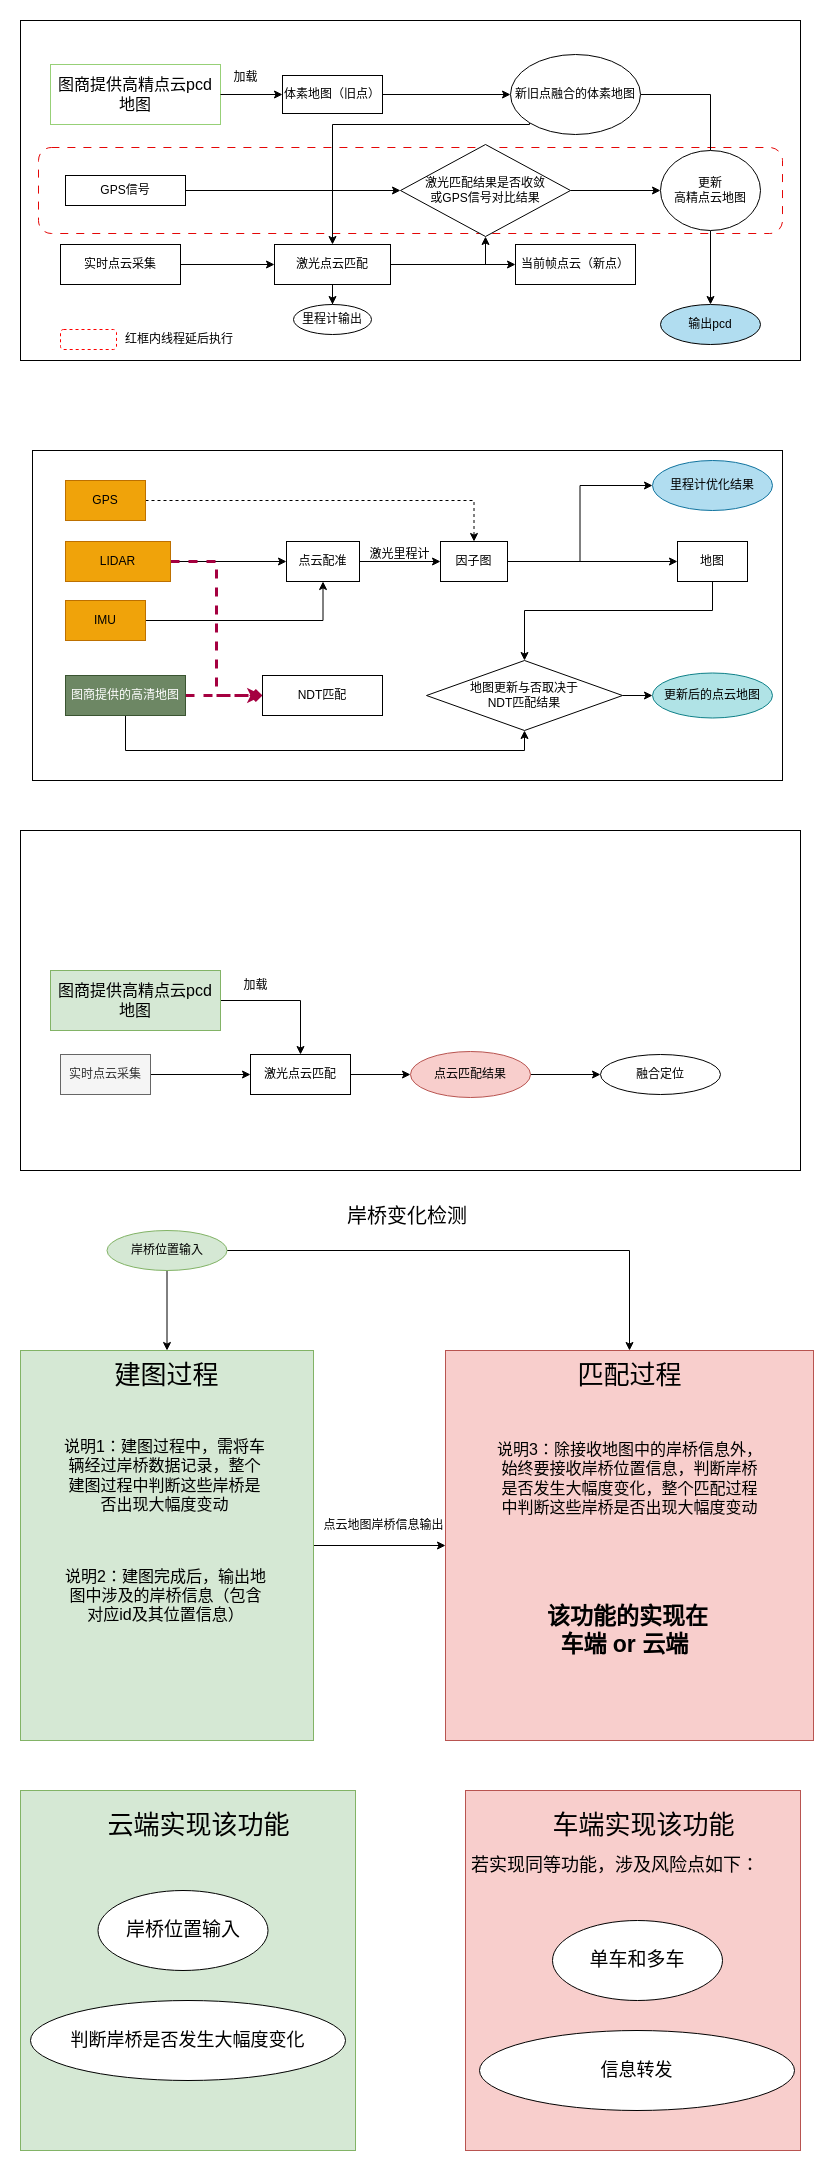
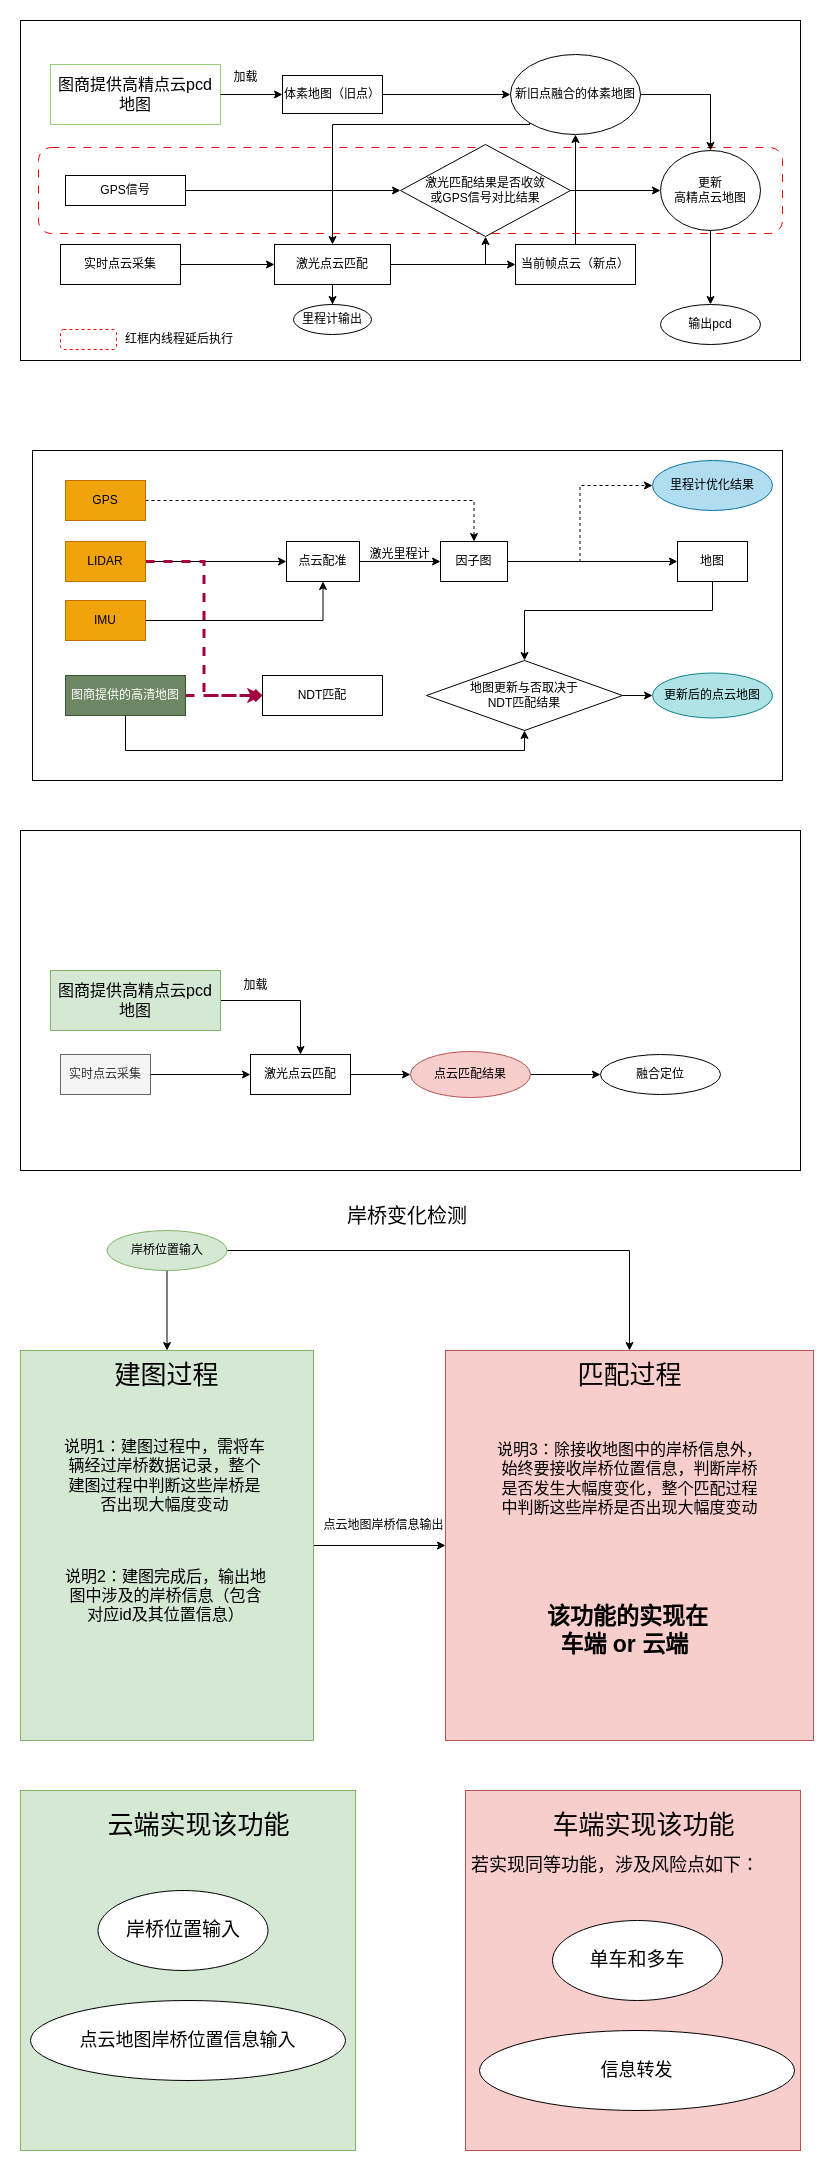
- <mxCell id="23" style="edgeStyle=orthogonalEdgeStyle;rounded=0;orthogonalLoop=1;jettySize=auto;html=1;entryX=0.5;entryY=0;entryDx=0;entryDy=0;endArrow=none;" parent="1" source="24" target="26" edge="1"><mxGeometry relative="1" as="geometry" /></mxCell>
+ <mxCell id="23" style="edgeStyle=orthogonalEdgeStyle;rounded=0;orthogonalLoop=1;jettySize=auto;html=1;entryX=0.5;entryY=0;entryDx=0;entryDy=0;" parent="1" source="24" target="26" edge="1"><mxGeometry relative="1" as="geometry" /></mxCell>
+ <mxCell id="19" value="" style="endArrow=classic;html=1;rounded=0;exitX=0.5;exitY=0;exitDx=0;exitDy=0;entryX=0.5;entryY=1;entryDx=0;entryDy=0;" parent="1" source="8" target="24" edge="1"><mxGeometry width="50" height="50" relative="1" as="geometry"><mxPoint x="280" y="194" as="sourcePoint" /><mxPoint x="530" y="194" as="targetPoint" /></mxGeometry></mxCell>
- <mxCell id="27" value="输出pcd" style="ellipse;whiteSpace=wrap;html=1;fillColor=#b1ddf0;" parent="1" vertex="1"><mxGeometry x="660" y="304" width="100" height="40" as="geometry" /></mxCell>
+ <mxCell id="27" value="输出pcd" style="ellipse;whiteSpace=wrap;html=1;" parent="1" vertex="1"><mxGeometry x="660" y="304" width="100" height="40" as="geometry" /></mxCell>
- <mxCell id="41" style="edgeStyle=orthogonalEdgeStyle;rounded=0;orthogonalLoop=1;jettySize=auto;html=1;entryX=0;entryY=0.5;entryDx=0;entryDy=0;" parent="1" source="42" target="52" edge="1"><mxGeometry relative="1" as="geometry"><mxPoint x="677" y="500" as="targetPoint" /></mxGeometry></mxCell>
+ <mxCell id="41" style="edgeStyle=orthogonalEdgeStyle;rounded=0;orthogonalLoop=1;jettySize=auto;html=1;entryX=0;entryY=0.5;entryDx=0;entryDy=0;dashed=1;" parent="1" source="42" target="52" edge="1"><mxGeometry relative="1" as="geometry"><mxPoint x="677" y="500" as="targetPoint" /></mxGeometry></mxCell>
- <mxCell id="35" value="LIDAR" style="rounded=0;whiteSpace=wrap;html=1;fillColor=#f0a30a;fontColor=#000000;strokeColor=#BD7000;" parent="1" vertex="1"><mxGeometry x="65" y="541" width="105" height="40" as="geometry" /></mxCell>
+ <mxCell id="35" value="LIDAR" style="rounded=0;whiteSpace=wrap;html=1;fillColor=#f0a30a;fontColor=#000000;strokeColor=#BD7000;" parent="1" vertex="1"><mxGeometry x="65" y="541" width="80" height="40" as="geometry" /></mxCell>
- <mxCell id="82" value="&lt;font style=&quot;font-size: 18px;&quot;&gt;判断岸桥是否发生大幅度变化&lt;/font&gt;" style="ellipse;whiteSpace=wrap;html=1;" vertex="1" parent="1"><mxGeometry x="30" y="2000" width="315" height="80" as="geometry" /></mxCell>
+ <mxCell id="82" value="&lt;font style=&quot;font-size: 18px;&quot;&gt;点云地图岸桥位置信息输入&lt;/font&gt;" style="ellipse;whiteSpace=wrap;html=1;" vertex="1" parent="1"><mxGeometry x="30" y="2000" width="315" height="80" as="geometry" /></mxCell>
